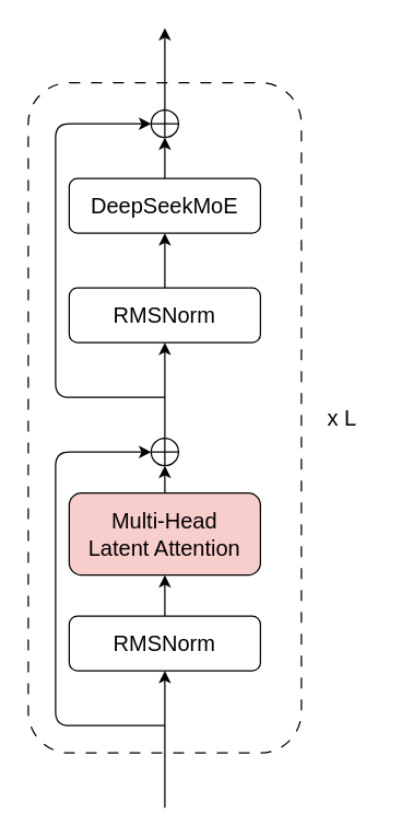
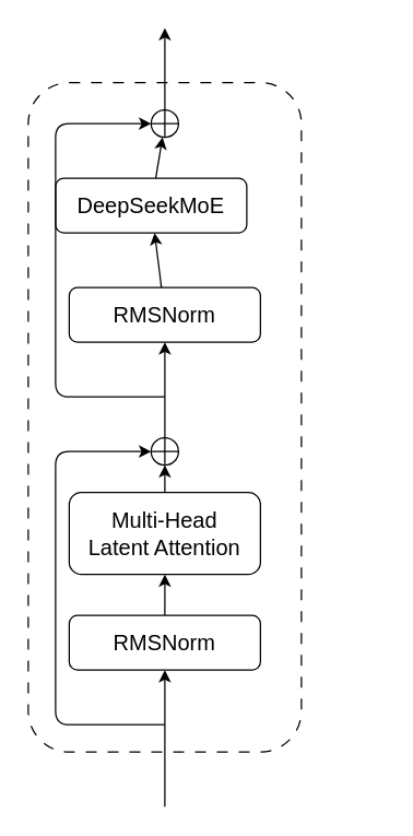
- <mxCell id="4" value="&lt;font&gt;DeepSeekMoE&lt;/font&gt;" style="rounded=1;whiteSpace=wrap;html=1;fontSize=16;" vertex="1" parent="1"><mxGeometry x="50" y="130" width="140" height="40" as="geometry" /></mxCell>
+ <mxCell id="4" value="&lt;font&gt;DeepSeekMoE&lt;/font&gt;" style="rounded=1;whiteSpace=wrap;html=1;fontSize=16;" vertex="1" parent="1"><mxGeometry x="40" y="130" width="140" height="40" as="geometry" /></mxCell>
- <mxCell id="18" value="&lt;font style=&quot;font-size: 16px;&quot;&gt;x L&lt;/font&gt;" style="text;html=1;align=center;verticalAlign=middle;whiteSpace=wrap;rounded=0;" vertex="1" parent="1"><mxGeometry x="220" y="290" width="60" height="30" as="geometry" /></mxCell>
- <mxCell id="8" value="Multi-Head&lt;div&gt;Latent Attention&lt;/div&gt;" style="rounded=1;whiteSpace=wrap;html=1;fontSize=16;fillColor=#f8cecc;" vertex="1" parent="1"><mxGeometry x="50" y="360" width="140" height="60" as="geometry" /></mxCell>
+ <mxCell id="8" value="Multi-Head&lt;div&gt;Latent Attention&lt;/div&gt;" style="rounded=1;whiteSpace=wrap;html=1;fontSize=16;" vertex="1" parent="1"><mxGeometry x="50" y="360" width="140" height="60" as="geometry" /></mxCell>
